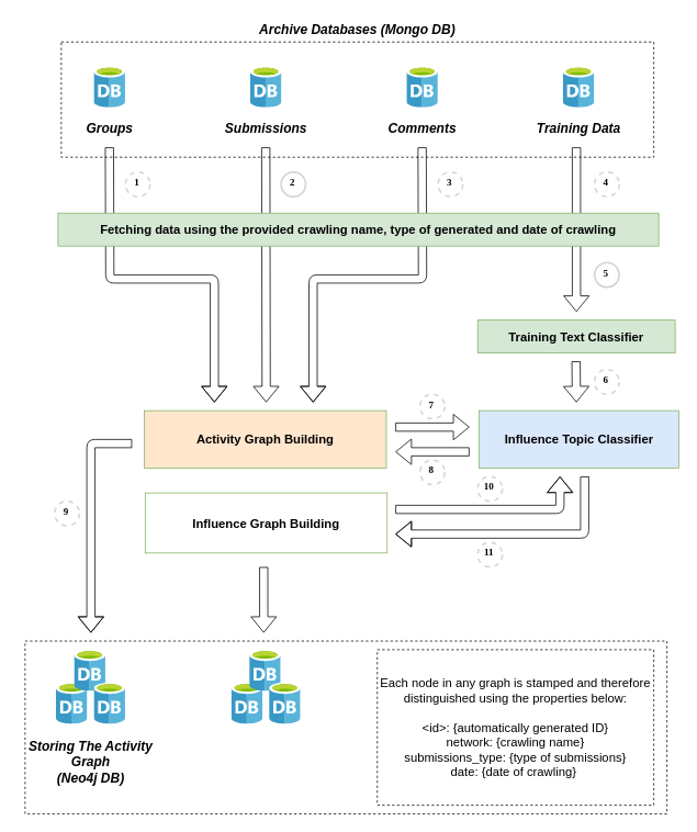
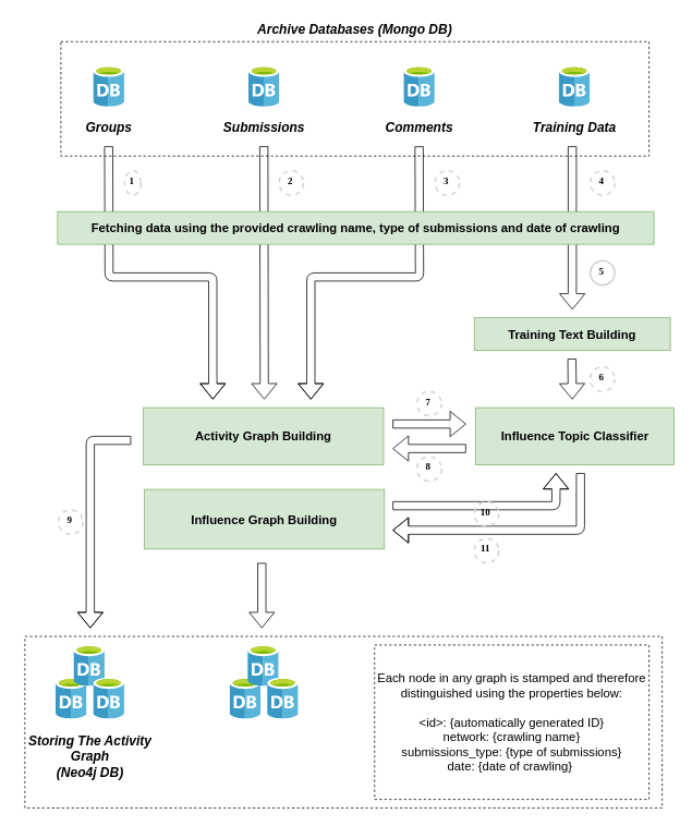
- <mxCell id="33" value="1" style="ellipse;whiteSpace=wrap;html=1;aspect=fixed;strokeWidth=2;fontFamily=Tahoma;spacingBottom=4;spacingRight=2;strokeColor=#d3d3d3;dashed=1;fillColor=none;fontStyle=1" parent="1" vertex="1"><mxGeometry x="152" y="208" width="30" height="30" as="geometry" /></mxCell>
+ <mxCell id="33" value="1" style="ellipse;whiteSpace=wrap;html=1;aspect=fixed;strokeWidth=2;fontFamily=Tahoma;spacingBottom=4;spacingRight=2;strokeColor=#d3d3d3;dashed=1;fillColor=none;fontStyle=1" parent="1" vertex="1"><mxGeometry x="152" y="208" width="20" height="30" as="geometry" /></mxCell>
- <mxCell id="34" value="2" style="ellipse;whiteSpace=wrap;html=1;aspect=fixed;strokeWidth=2;fontFamily=Tahoma;spacingBottom=4;spacingRight=2;strokeColor=#d3d3d3;dashed=0;fillColor=none;fontStyle=1;" parent="1" vertex="1"><mxGeometry x="341" y="208" width="30" height="30" as="geometry" /></mxCell>
+ <mxCell id="34" value="2" style="ellipse;whiteSpace=wrap;html=1;aspect=fixed;strokeWidth=2;fontFamily=Tahoma;spacingBottom=4;spacingRight=2;strokeColor=#d3d3d3;dashed=1;fillColor=none;fontStyle=1" parent="1" vertex="1"><mxGeometry x="341" y="208" width="30" height="30" as="geometry" /></mxCell>
- <mxCell id="11" value="Fetching data using the provided crawling name, type of generated and date of crawling" style="rounded=0;whiteSpace=wrap;html=1;fontStyle=1;fontSize=15;fillColor=#d5e8d4;strokeColor=#82b366;" parent="1" vertex="1"><mxGeometry x="70" y="258" width="730" height="40" as="geometry" /></mxCell>
+ <mxCell id="11" value="Fetching data using the provided crawling name, type of submissions and date of crawling" style="rounded=0;whiteSpace=wrap;html=1;fontStyle=1;fontSize=15;fillColor=#d5e8d4;strokeColor=#82b366;" parent="1" vertex="1"><mxGeometry x="70" y="258" width="730" height="40" as="geometry" /></mxCell>
- <mxCell id="13" value="Training Text Classifier" style="rounded=0;whiteSpace=wrap;html=1;fontStyle=1;fontSize=15;fillColor=#d5e8d4;strokeColor=#82b366;" parent="1" vertex="1"><mxGeometry x="580" y="388" width="240" height="40" as="geometry" /></mxCell>
+ <mxCell id="13" value="Training Text Building" style="rounded=0;whiteSpace=wrap;html=1;fontStyle=1;fontSize=15;fillColor=#d5e8d4;strokeColor=#82b366;" parent="1" vertex="1"><mxGeometry x="580" y="388" width="240" height="40" as="geometry" /></mxCell>
- <mxCell id="20" value="Activity Graph Building" style="rounded=0;whiteSpace=wrap;html=1;fontStyle=1;fontSize=15;fillColor=#ffe6cc;strokeColor=#82b366;" parent="1" vertex="1"><mxGeometry x="175" y="498" width="294" height="70" as="geometry" /></mxCell>
+ <mxCell id="20" value="Activity Graph Building" style="rounded=0;whiteSpace=wrap;html=1;fontStyle=1;fontSize=15;fillColor=#d5e8d4;strokeColor=#82b366;" parent="1" vertex="1"><mxGeometry x="175" y="498" width="294" height="70" as="geometry" /></mxCell>
- <mxCell id="12" value="Influence Topic Classifier" style="rounded=0;whiteSpace=wrap;html=1;fontStyle=1;fontSize=15;fillColor=#dae8fc;strokeColor=#82b366;" parent="1" vertex="1"><mxGeometry x="581.5" y="498" width="243" height="70" as="geometry" /></mxCell>
+ <mxCell id="12" value="Influence Topic Classifier" style="rounded=0;whiteSpace=wrap;html=1;fontStyle=1;fontSize=15;fillColor=#d5e8d4;strokeColor=#82b366;" parent="1" vertex="1"><mxGeometry x="581.5" y="498" width="243" height="70" as="geometry" /></mxCell>
- <mxCell id="42" value="10" style="ellipse;whiteSpace=wrap;html=1;aspect=fixed;strokeWidth=2;fontFamily=Tahoma;spacingBottom=4;spacingRight=2;strokeColor=#d3d3d3;dashed=1;fillColor=none;fontStyle=1" parent="1" vertex="1"><mxGeometry x="580" y="578" width="30" height="30" as="geometry" /></mxCell>
+ <mxCell id="42" value="10" style="ellipse;whiteSpace=wrap;html=1;aspect=fixed;strokeWidth=2;fontFamily=Tahoma;spacingBottom=4;spacingRight=2;strokeColor=#d3d3d3;dashed=1;fillColor=none;fontStyle=1" parent="1" vertex="1"><mxGeometry x="580" y="613" width="30" height="30" as="geometry" /></mxCell>
- <mxCell id="41" value="9" style="ellipse;whiteSpace=wrap;html=1;aspect=fixed;strokeWidth=2;fontFamily=Tahoma;spacingBottom=4;spacingRight=2;strokeColor=#d3d3d3;dashed=1;fillColor=none;fontStyle=1" parent="1" vertex="1"><mxGeometry x="66" y="608" width="30" height="30" as="geometry" /></mxCell>
+ <mxCell id="41" value="9" style="ellipse;whiteSpace=wrap;html=1;aspect=fixed;strokeWidth=2;fontFamily=Tahoma;spacingBottom=4;spacingRight=2;strokeColor=#d3d3d3;dashed=1;fillColor=none;fontStyle=1" parent="1" vertex="1"><mxGeometry x="71" y="623" width="30" height="30" as="geometry" /></mxCell>
- <mxCell id="21" value="Influence Graph Building" style="rounded=0;whiteSpace=wrap;html=1;fontStyle=1;fontSize=15;fillColor=#ffffff;strokeColor=#82b366;" parent="1" vertex="1"><mxGeometry x="176" y="598" width="294" height="73" as="geometry" /></mxCell>
+ <mxCell id="21" value="Influence Graph Building" style="rounded=0;whiteSpace=wrap;html=1;fontStyle=1;fontSize=15;fillColor=#d5e8d4;strokeColor=#82b366;" parent="1" vertex="1"><mxGeometry x="176" y="598" width="294" height="73" as="geometry" /></mxCell>
